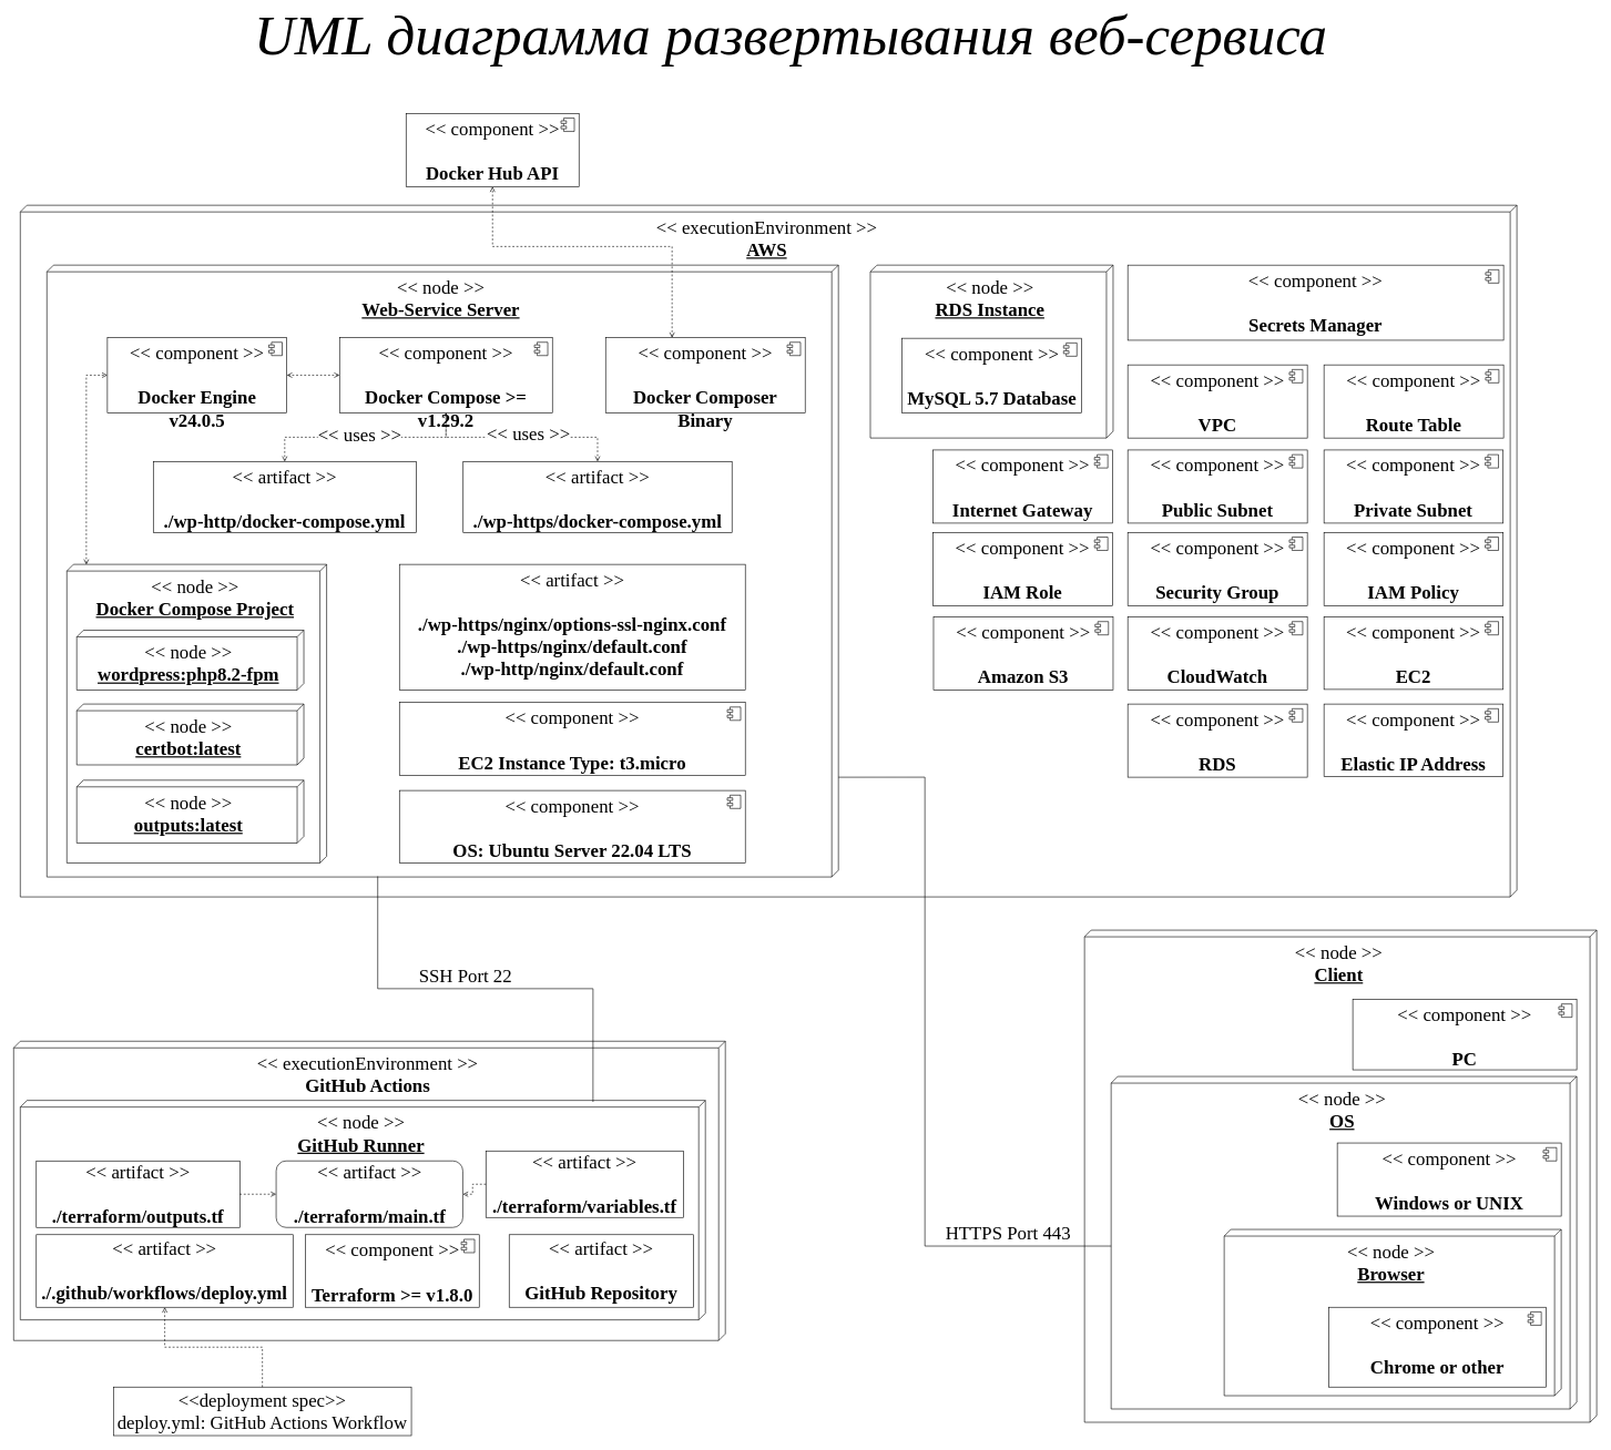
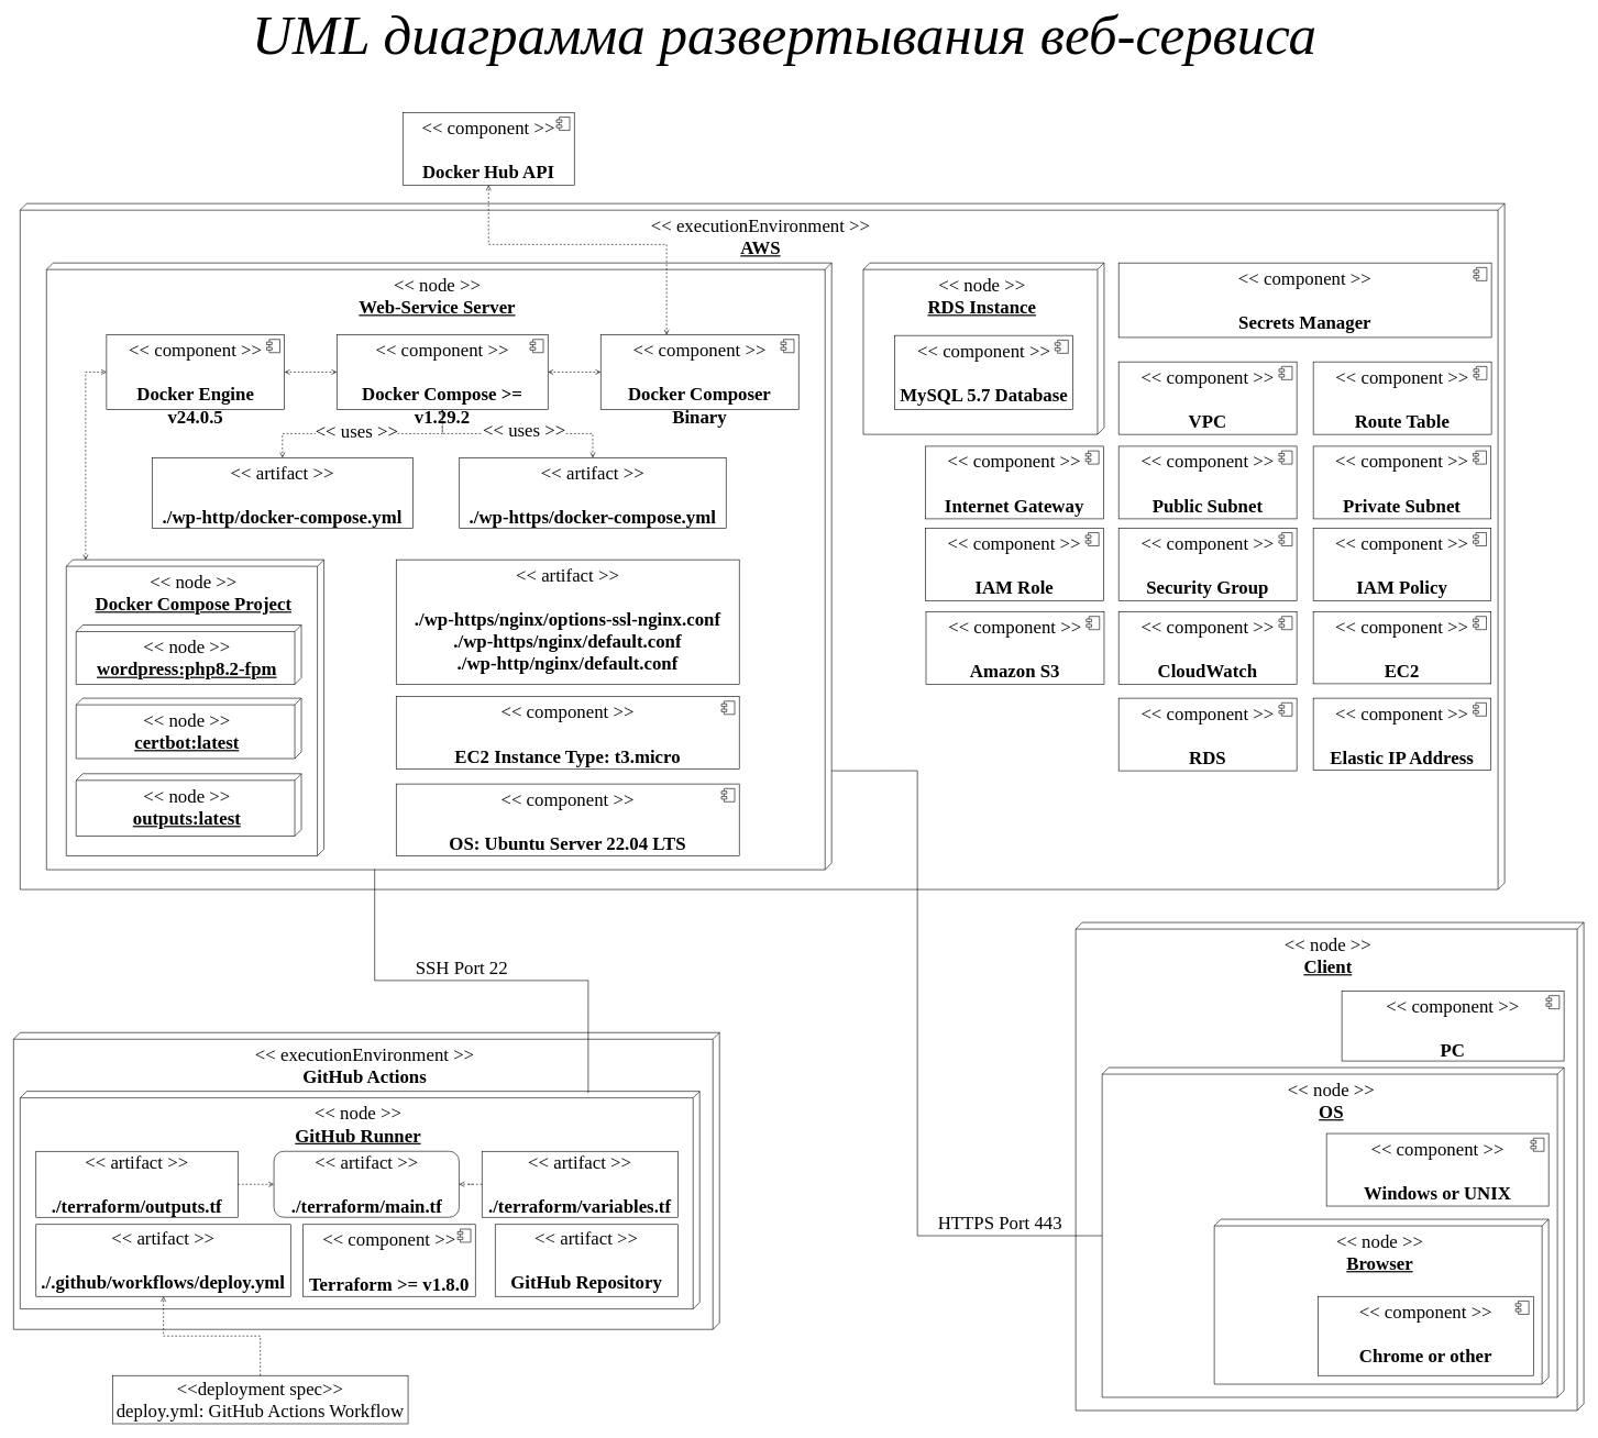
+ <mxCell id="41" style="edgeStyle=orthogonalEdgeStyle;rounded=0;orthogonalLoop=1;jettySize=auto;html=1;endArrow=open;endFill=0;dashed=1;exitX=0;exitY=0.5;exitDx=0;exitDy=0;fontSize=28;fontFamily=GOST type B;startArrow=open;startFill=0;" parent="1" source="33" target="31" edge="1"><mxGeometry relative="1" as="geometry"><mxPoint x="749.361" y="529" as="sourcePoint" /><mxPoint x="749.361" y="297" as="targetPoint" /></mxGeometry></mxCell>
- <mxCell id="6" value="&amp;lt;&amp;lt; artifact &amp;gt;&amp;gt;&lt;br style=&quot;font-size: 28px;&quot;&gt;&lt;br style=&quot;font-size: 28px;&quot;&gt;&lt;b style=&quot;font-size: 28px;&quot;&gt;./terraform/variables.tf&lt;/b&gt;" style="html=1;align=center;verticalAlign=middle;dashed=0;whiteSpace=wrap;fontFamily=GOST type B;fontSize=28;" parent="2" vertex="1"><mxGeometry x="710" y="165" width="297.23" height="100" as="geometry" /></mxCell>
+ <mxCell id="6" value="&amp;lt;&amp;lt; artifact &amp;gt;&amp;gt;&lt;br style=&quot;font-size: 28px;&quot;&gt;&lt;br style=&quot;font-size: 28px;&quot;&gt;&lt;b style=&quot;font-size: 28px;&quot;&gt;./terraform/variables.tf&lt;/b&gt;" style="html=1;align=center;verticalAlign=middle;dashed=0;whiteSpace=wrap;fontFamily=GOST type B;fontSize=28;" parent="2" vertex="1"><mxGeometry x="710" y="180" width="297.23" height="100" as="geometry" /></mxCell>
- <mxCell id="10" value="&amp;lt;&amp;lt; artifact &amp;gt;&amp;gt;&lt;br style=&quot;font-size: 28px;&quot;&gt;&lt;br style=&quot;font-size: 28px;&quot;&gt;&lt;b style=&quot;font-size: 28px;&quot;&gt;GitHub Repository&lt;/b&gt;" style="html=1;align=center;verticalAlign=middle;dashed=0;whiteSpace=wrap;fontFamily=GOST type B;fontSize=28;" parent="2" vertex="1"><mxGeometry x="745" y="290.9" width="277.22" height="109.1" as="geometry" /></mxCell>
+ <mxCell id="10" value="&amp;lt;&amp;lt; artifact &amp;gt;&amp;gt;&lt;br style=&quot;font-size: 28px;&quot;&gt;&lt;br style=&quot;font-size: 28px;&quot;&gt;&lt;b style=&quot;font-size: 28px;&quot;&gt;GitHub Repository&lt;/b&gt;" style="html=1;align=center;verticalAlign=middle;dashed=0;whiteSpace=wrap;fontFamily=GOST type B;fontSize=28;" parent="2" vertex="1"><mxGeometry x="730" y="290.9" width="277.22" height="109.1" as="geometry" /></mxCell>
